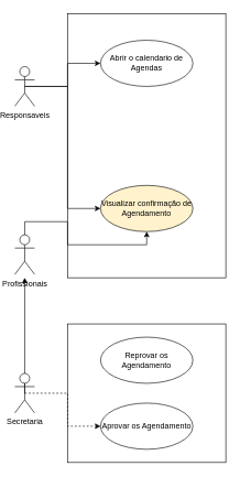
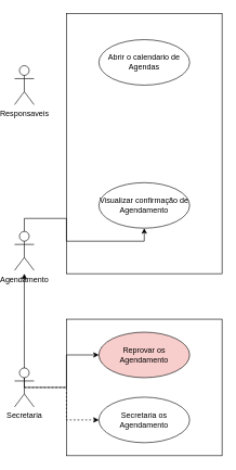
- <mxCell id="4" style="edgeStyle=orthogonalEdgeStyle;rounded=0;orthogonalLoop=1;jettySize=auto;html=1;exitX=0.5;exitY=0.5;exitDx=0;exitDy=0;exitPerimeter=0;entryX=0;entryY=0.5;entryDx=0;entryDy=0;" edge="1" parent="1" source="6" target="13"><mxGeometry relative="1" as="geometry" /></mxCell>
- <mxCell id="5" style="edgeStyle=orthogonalEdgeStyle;rounded=0;orthogonalLoop=1;jettySize=auto;html=1;exitX=0.5;exitY=0.5;exitDx=0;exitDy=0;exitPerimeter=0;entryX=0;entryY=0.5;entryDx=0;entryDy=0;" edge="1" parent="1" source="6" target="14"><mxGeometry relative="1" as="geometry" /></mxCell>
- <mxCell id="14" value="&lt;div&gt;Visualizar confirmação de Agendamento&lt;/div&gt;" style="ellipse;whiteSpace=wrap;html=1;fillColor=#fff2cc;" vertex="1" parent="1"><mxGeometry x="150" y="280" width="140" height="70" as="geometry" /></mxCell>
+ <mxCell id="14" value="&lt;div&gt;Visualizar confirmação de Agendamento&lt;/div&gt;" style="ellipse;whiteSpace=wrap;html=1;" vertex="1" parent="1"><mxGeometry x="150" y="280" width="140" height="70" as="geometry" /></mxCell>
- <mxCell id="8" value="&lt;div&gt;Profissionais&lt;/div&gt;&lt;div&gt;&lt;br&gt;&lt;/div&gt;" style="shape=umlActor;verticalLabelPosition=bottom;verticalAlign=top;html=1;" vertex="1" parent="1"><mxGeometry x="20" y="355" width="30" height="60" as="geometry" /></mxCell>
+ <mxCell id="8" value="&lt;div&gt;Agendamento&lt;/div&gt;&lt;div&gt;&lt;br&gt;&lt;/div&gt;" style="shape=umlActor;verticalLabelPosition=bottom;verticalAlign=top;html=1;" vertex="1" parent="1"><mxGeometry x="20" y="355" width="30" height="60" as="geometry" /></mxCell>
+ <mxCell id="9" style="edgeStyle=orthogonalEdgeStyle;rounded=0;orthogonalLoop=1;jettySize=auto;html=1;exitX=0.5;exitY=0.5;exitDx=0;exitDy=0;exitPerimeter=0;entryX=0;entryY=0.5;entryDx=0;entryDy=0;" edge="1" parent="1" source="12" target="15"><mxGeometry relative="1" as="geometry" /></mxCell>
- <mxCell id="15" value="&lt;div&gt;Reprovar os Agendamento&lt;/div&gt;" style="ellipse;whiteSpace=wrap;html=1;" vertex="1" parent="1"><mxGeometry x="150" y="510" width="140" height="70" as="geometry" /></mxCell>
+ <mxCell id="15" value="&lt;div&gt;Reprovar os Agendamento&lt;/div&gt;" style="ellipse;whiteSpace=wrap;html=1;fillColor=#f8cecc;" vertex="1" parent="1"><mxGeometry x="150" y="510" width="140" height="70" as="geometry" /></mxCell>
- <mxCell id="16" value="&lt;div&gt;Aprovar os Agendamento&lt;/div&gt;" style="ellipse;whiteSpace=wrap;html=1;" vertex="1" parent="1"><mxGeometry x="150" y="610" width="140" height="70" as="geometry" /></mxCell>
+ <mxCell id="16" value="&lt;div&gt;Secretaria os Agendamento&lt;/div&gt;" style="ellipse;whiteSpace=wrap;html=1;" vertex="1" parent="1"><mxGeometry x="150" y="610" width="140" height="70" as="geometry" /></mxCell>
